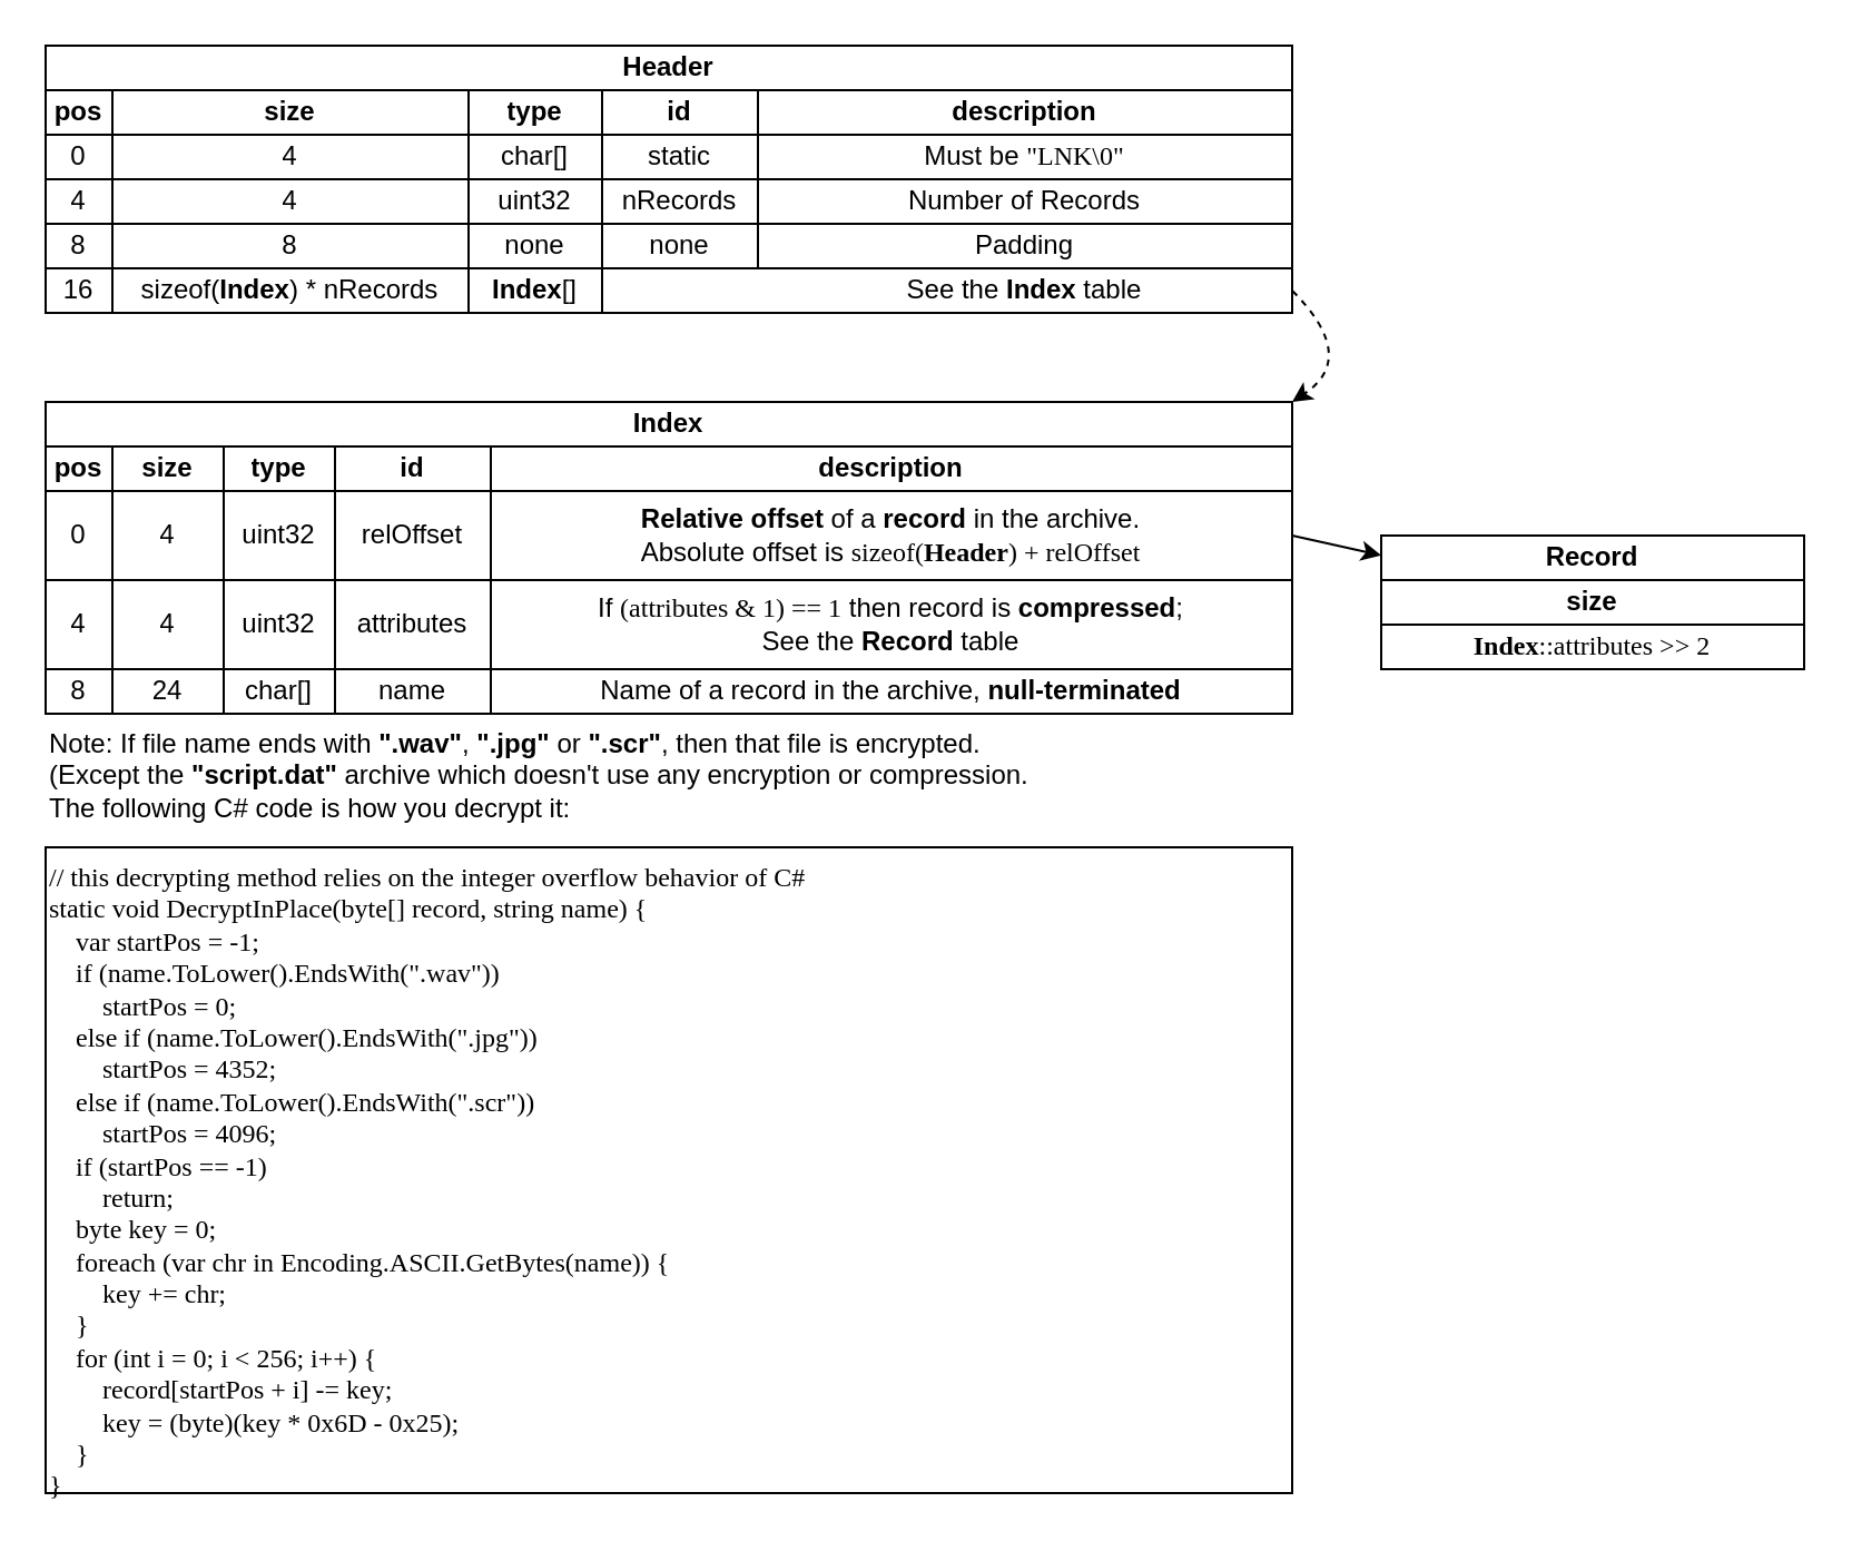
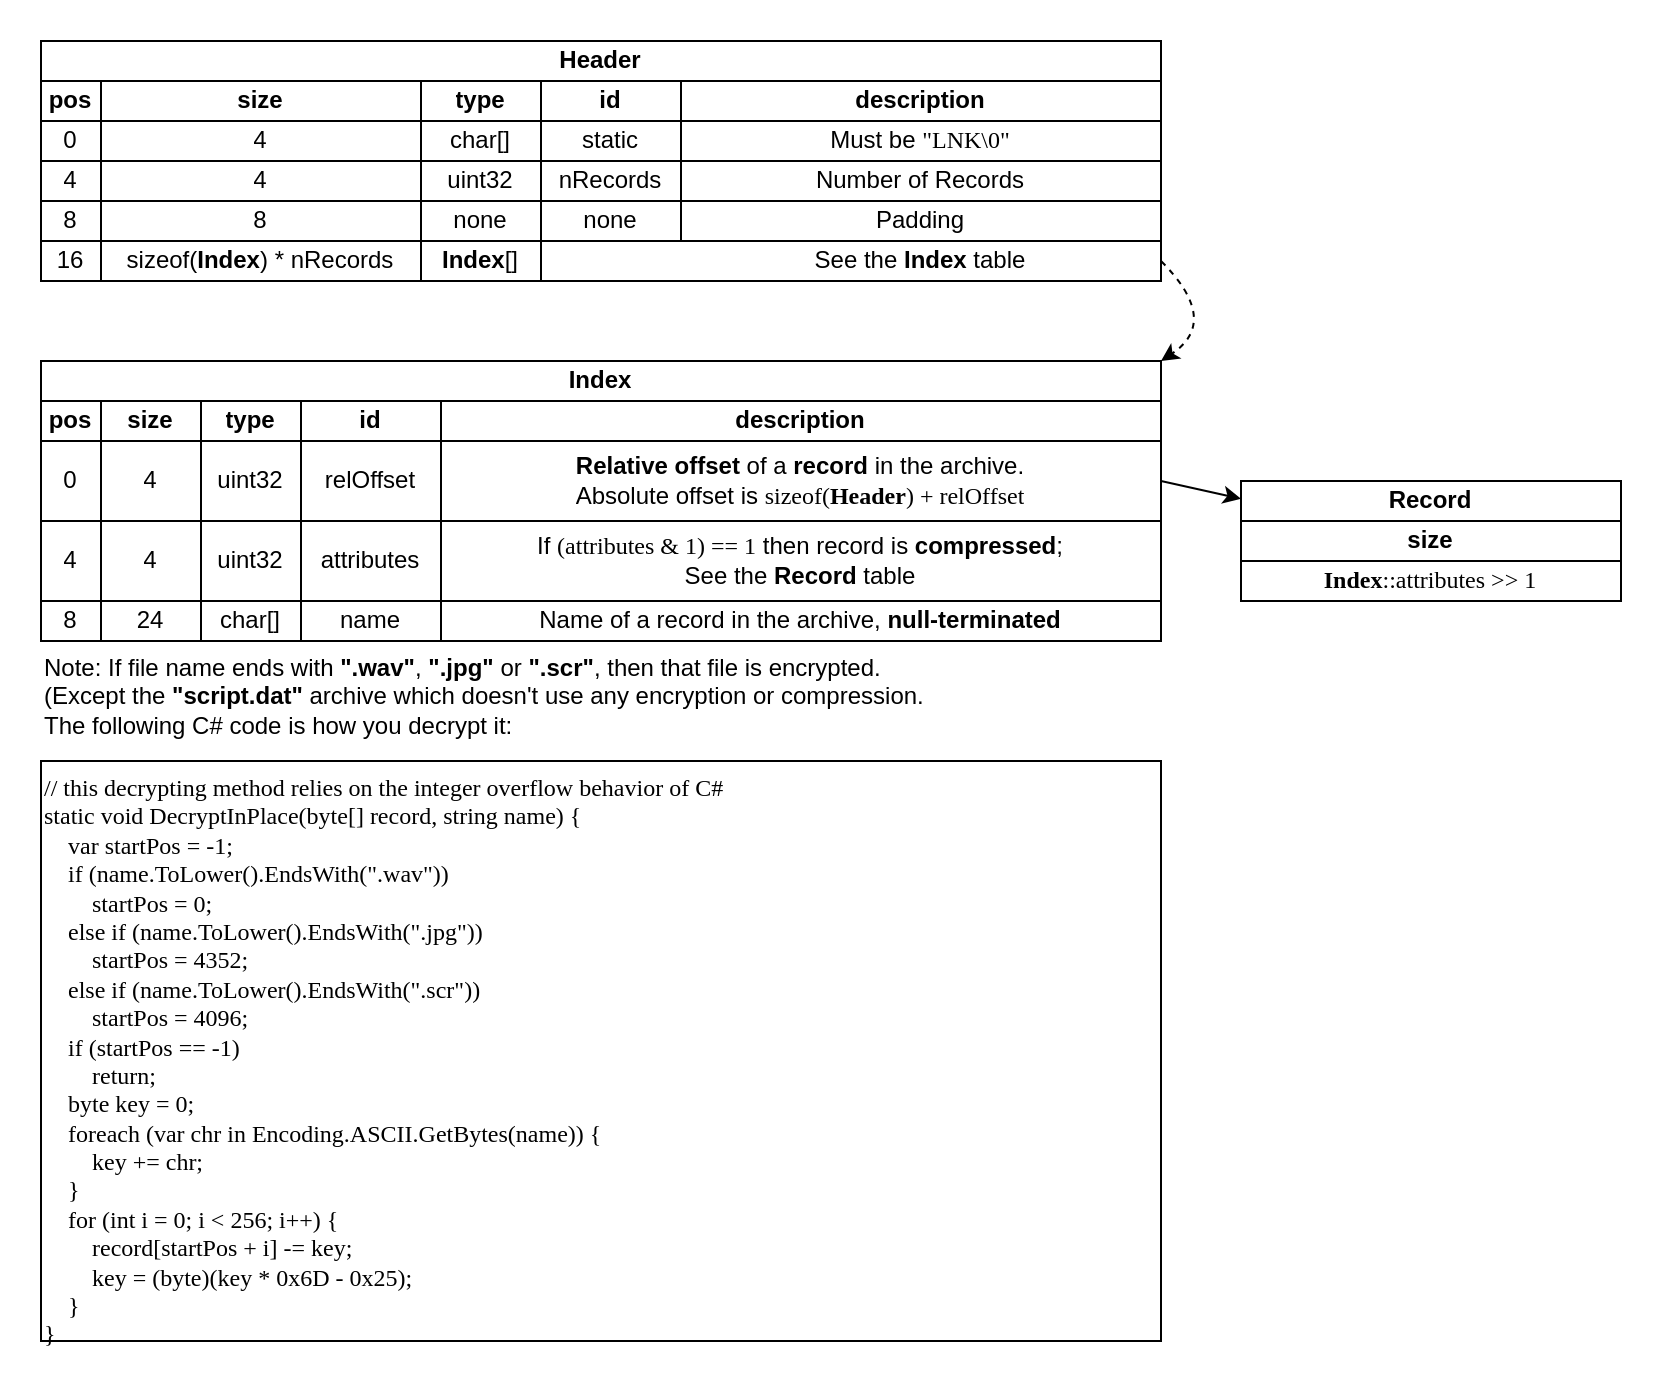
- <mxCell id="63" value="&lt;font face=&quot;Lucida Console&quot;&gt;&lt;b&gt;Index&lt;/b&gt;::attributes &amp;gt;&amp;gt; 2&lt;/font&gt;" style="shape=partialRectangle;html=1;whiteSpace=wrap;connectable=0;fillColor=none;top=0;left=0;bottom=0;right=0;overflow=hidden;" parent="62" vertex="1"><mxGeometry width="190" height="20" as="geometry" /></mxCell>
+ <mxCell id="63" value="&lt;font face=&quot;Lucida Console&quot;&gt;&lt;b&gt;Index&lt;/b&gt;::attributes &amp;gt;&amp;gt; 1&lt;/font&gt;" style="shape=partialRectangle;html=1;whiteSpace=wrap;connectable=0;fillColor=none;top=0;left=0;bottom=0;right=0;overflow=hidden;" parent="62" vertex="1"><mxGeometry width="190" height="20" as="geometry" /></mxCell>
